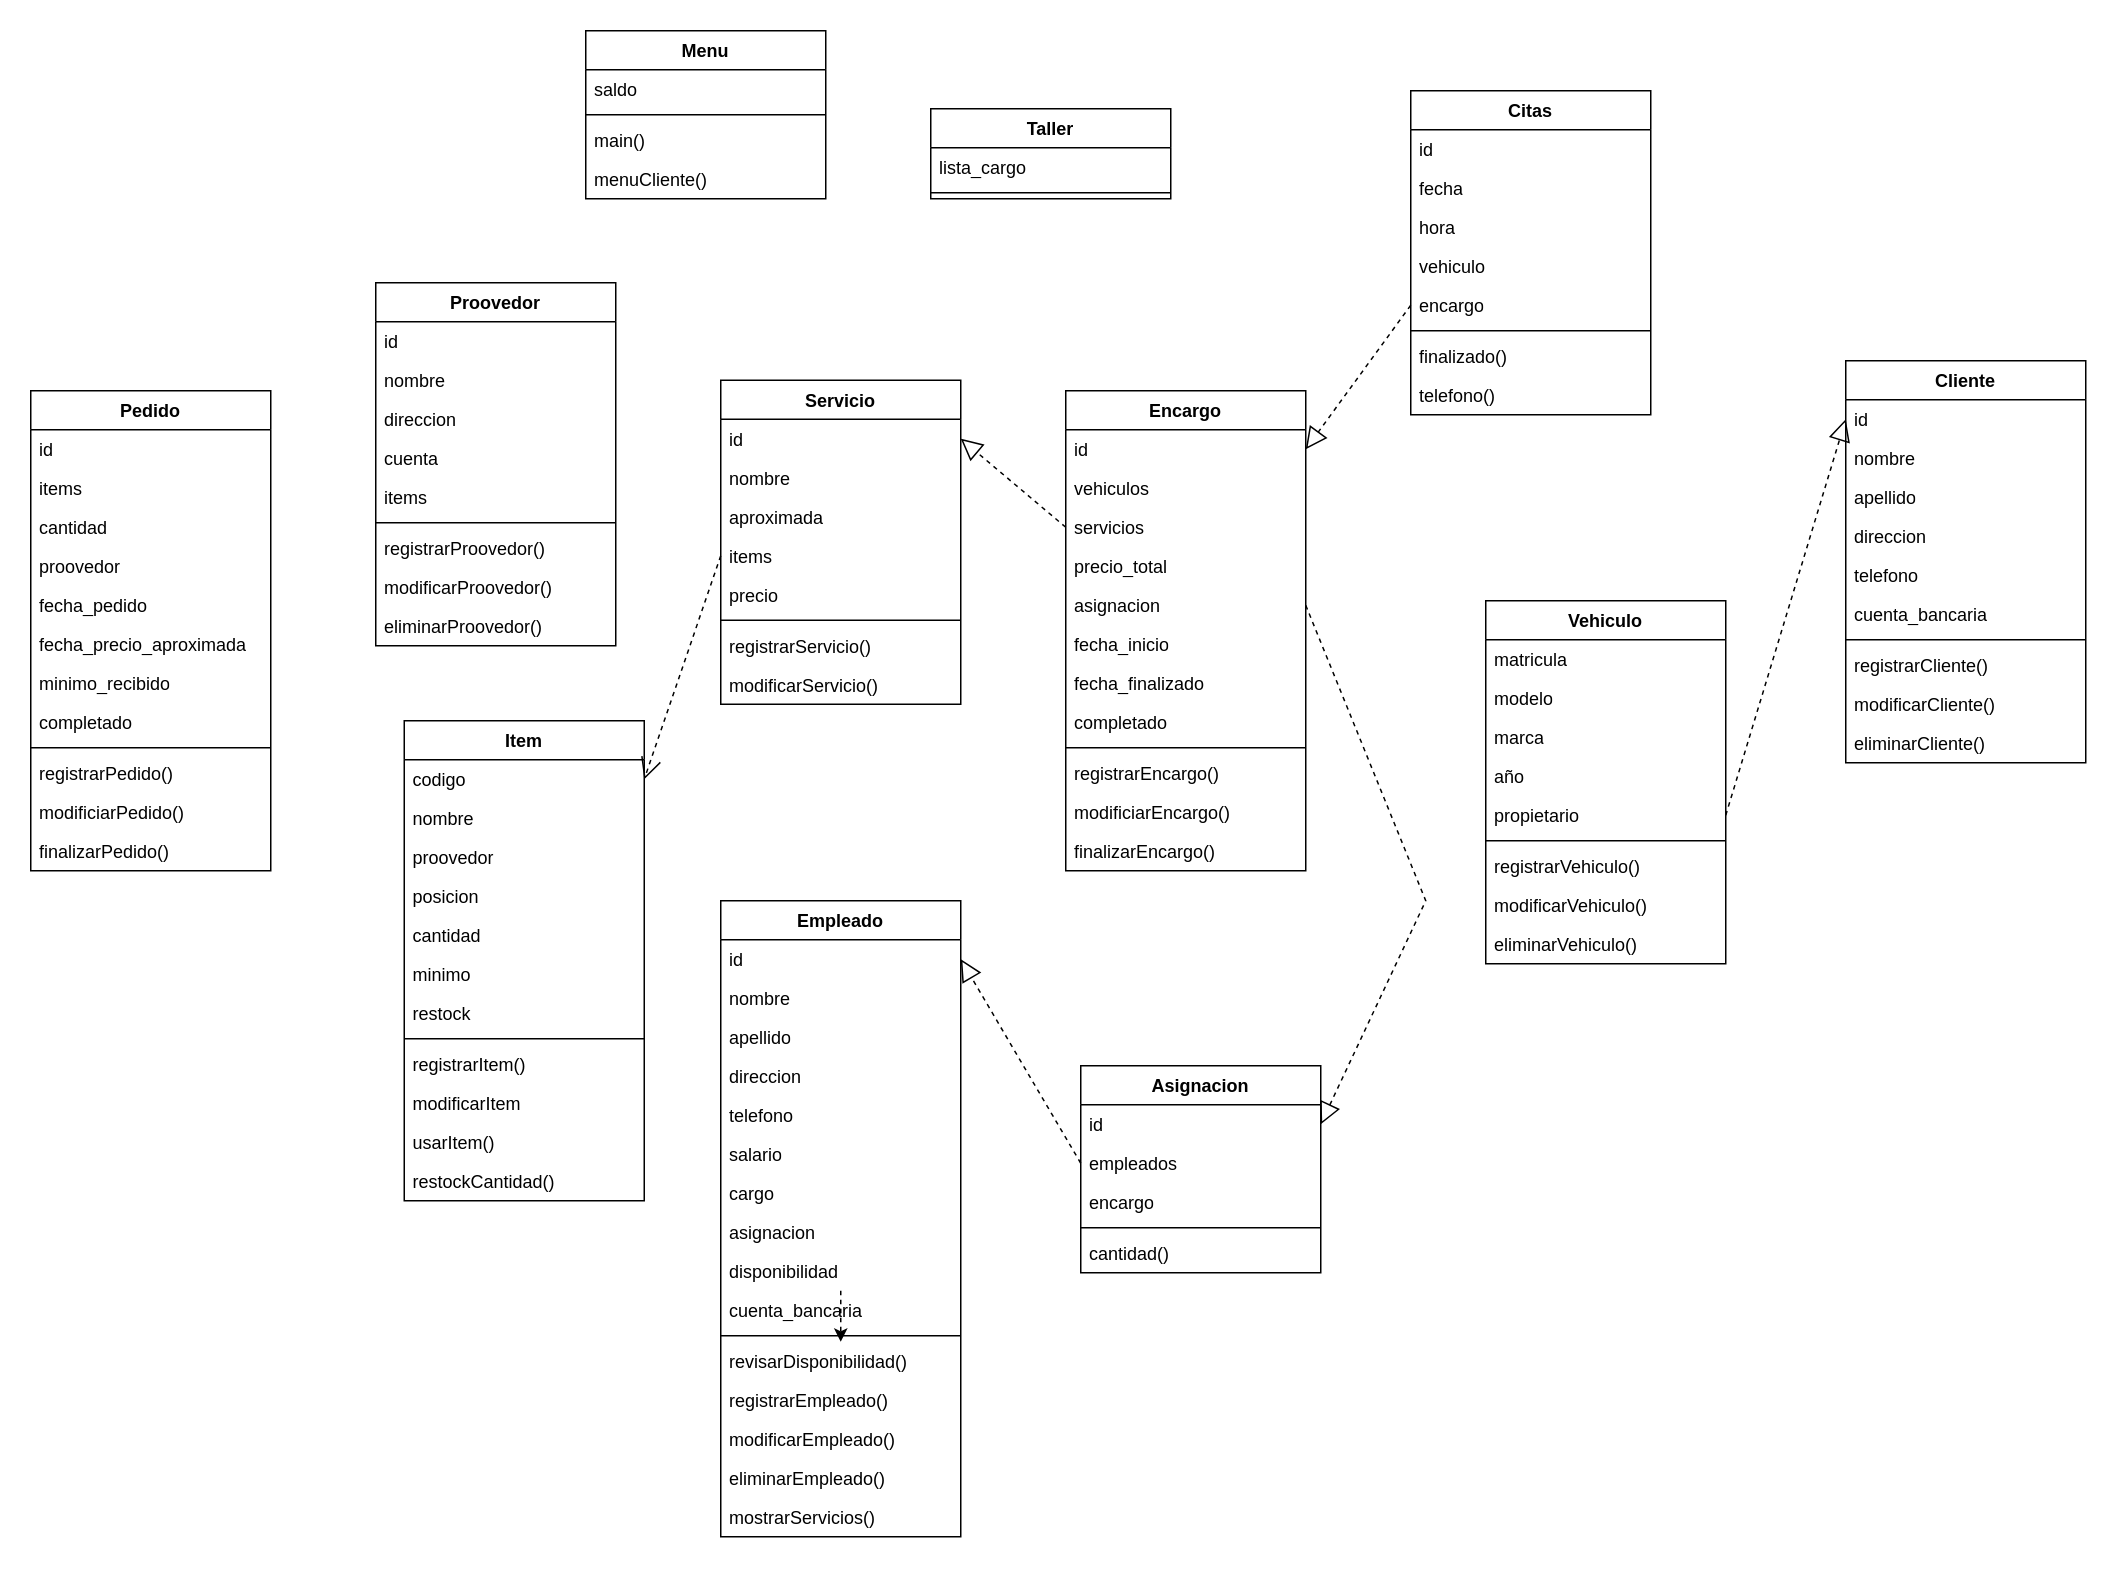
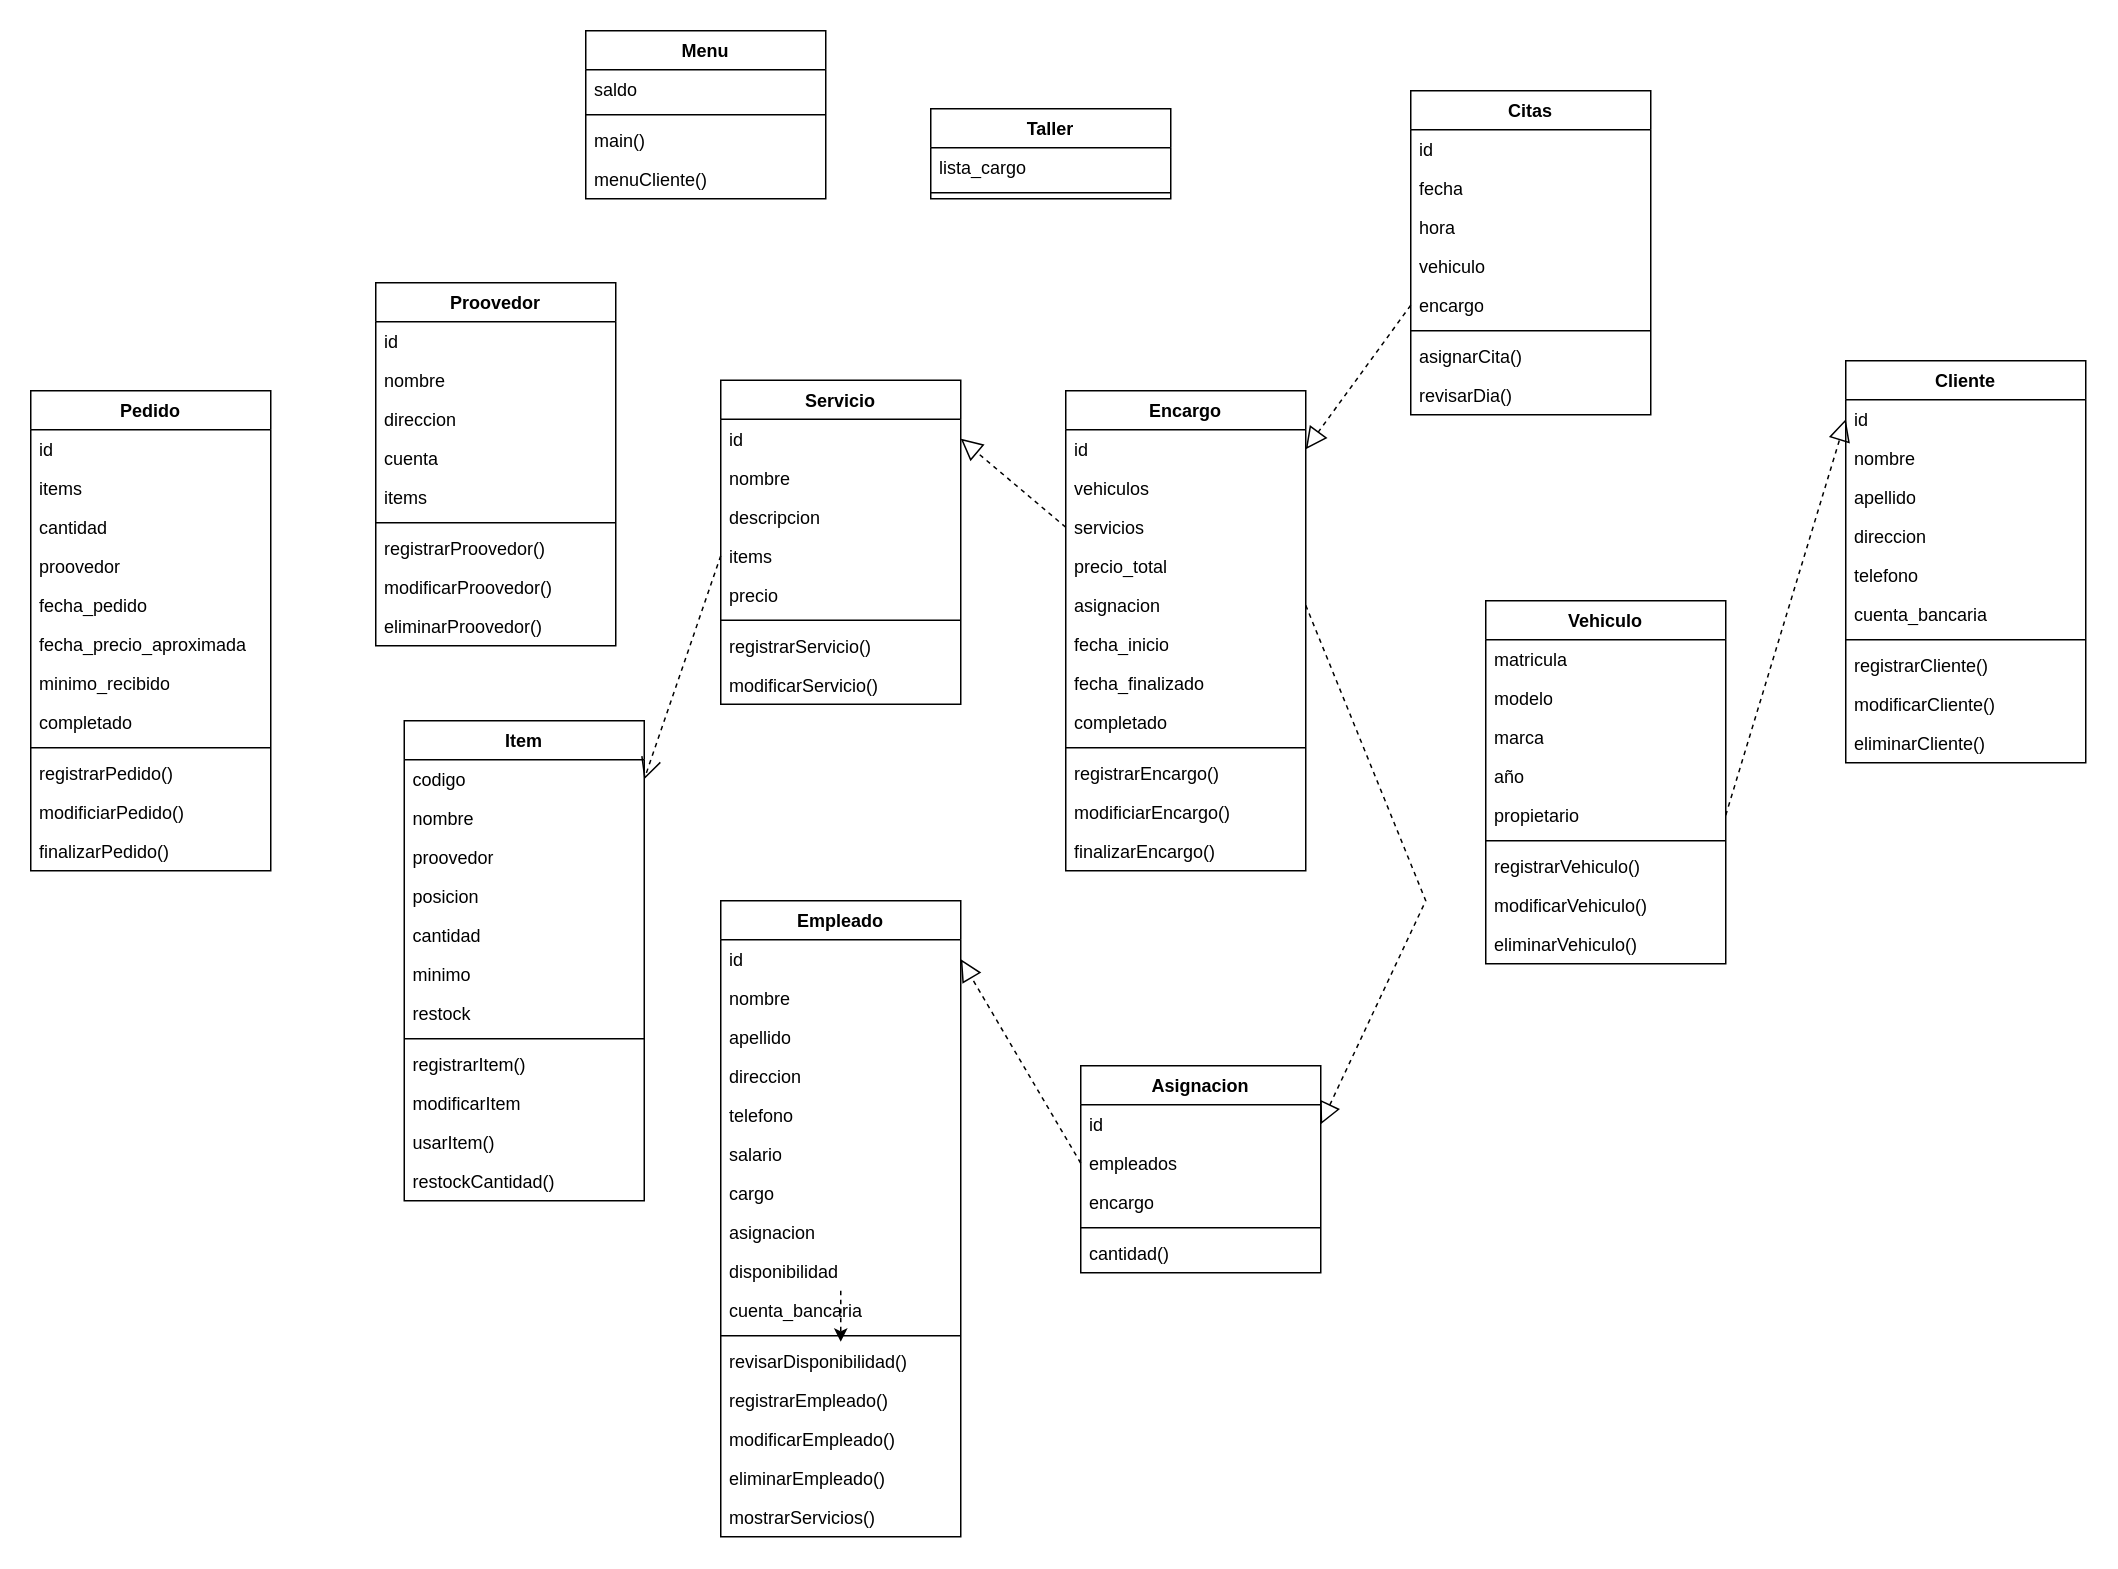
- <mxCell id="109" value="finalizado()" style="text;strokeColor=none;fillColor=none;align=left;verticalAlign=top;spacingLeft=4;spacingRight=4;overflow=hidden;rotatable=0;points=[[0,0.5],[1,0.5]];portConstraint=eastwest;whiteSpace=wrap;html=1;" parent="102" vertex="1"><mxGeometry y="164" width="160" height="26" as="geometry" /></mxCell>
+ <mxCell id="109" value="asignarCita()" style="text;strokeColor=none;fillColor=none;align=left;verticalAlign=top;spacingLeft=4;spacingRight=4;overflow=hidden;rotatable=0;points=[[0,0.5],[1,0.5]];portConstraint=eastwest;whiteSpace=wrap;html=1;" parent="102" vertex="1"><mxGeometry y="164" width="160" height="26" as="geometry" /></mxCell>
- <mxCell id="110" value="telefono()" style="text;strokeColor=none;fillColor=none;align=left;verticalAlign=top;spacingLeft=4;spacingRight=4;overflow=hidden;rotatable=0;points=[[0,0.5],[1,0.5]];portConstraint=eastwest;whiteSpace=wrap;html=1;" parent="102" vertex="1"><mxGeometry y="190" width="160" height="26" as="geometry" /></mxCell>
+ <mxCell id="110" value="revisarDia()" style="text;strokeColor=none;fillColor=none;align=left;verticalAlign=top;spacingLeft=4;spacingRight=4;overflow=hidden;rotatable=0;points=[[0,0.5],[1,0.5]];portConstraint=eastwest;whiteSpace=wrap;html=1;" parent="102" vertex="1"><mxGeometry y="190" width="160" height="26" as="geometry" /></mxCell>
- <mxCell id="31" value="aproximada" style="text;strokeColor=none;fillColor=none;align=left;verticalAlign=top;spacingLeft=4;spacingRight=4;overflow=hidden;rotatable=0;points=[[0,0.5],[1,0.5]];portConstraint=eastwest;whiteSpace=wrap;html=1;" parent="28" vertex="1"><mxGeometry y="78" width="160" height="26" as="geometry" /></mxCell>
+ <mxCell id="31" value="descripcion" style="text;strokeColor=none;fillColor=none;align=left;verticalAlign=top;spacingLeft=4;spacingRight=4;overflow=hidden;rotatable=0;points=[[0,0.5],[1,0.5]];portConstraint=eastwest;whiteSpace=wrap;html=1;" parent="28" vertex="1"><mxGeometry y="78" width="160" height="26" as="geometry" /></mxCell>
